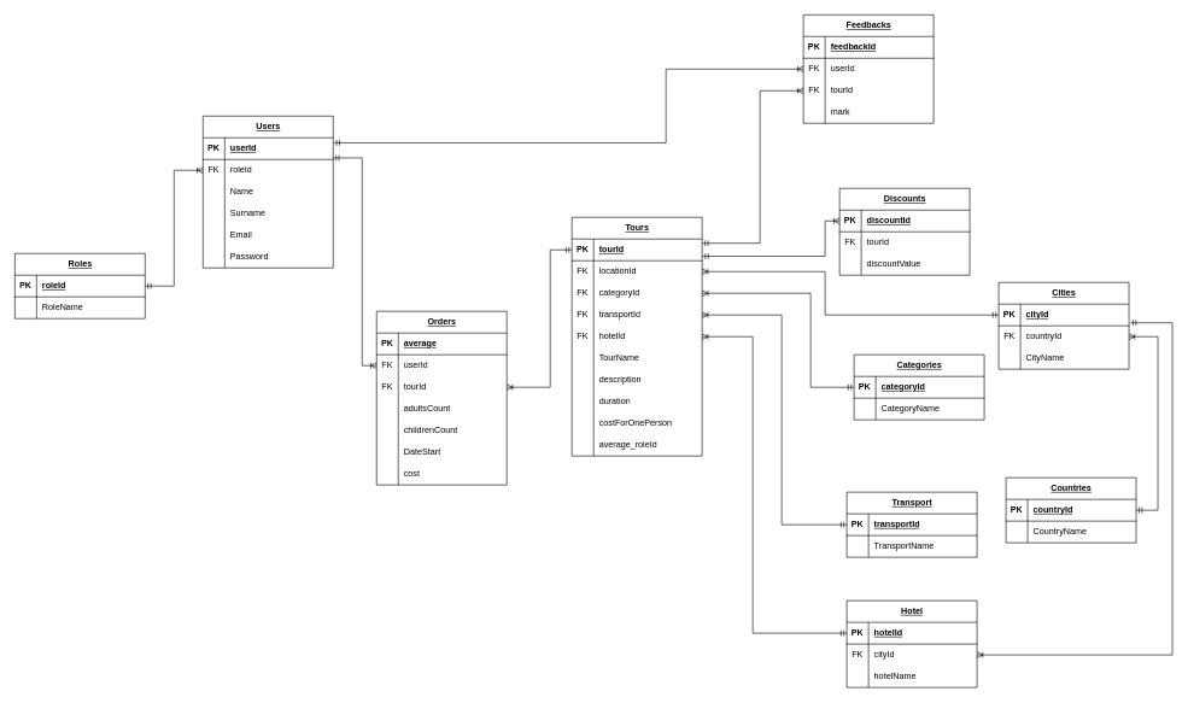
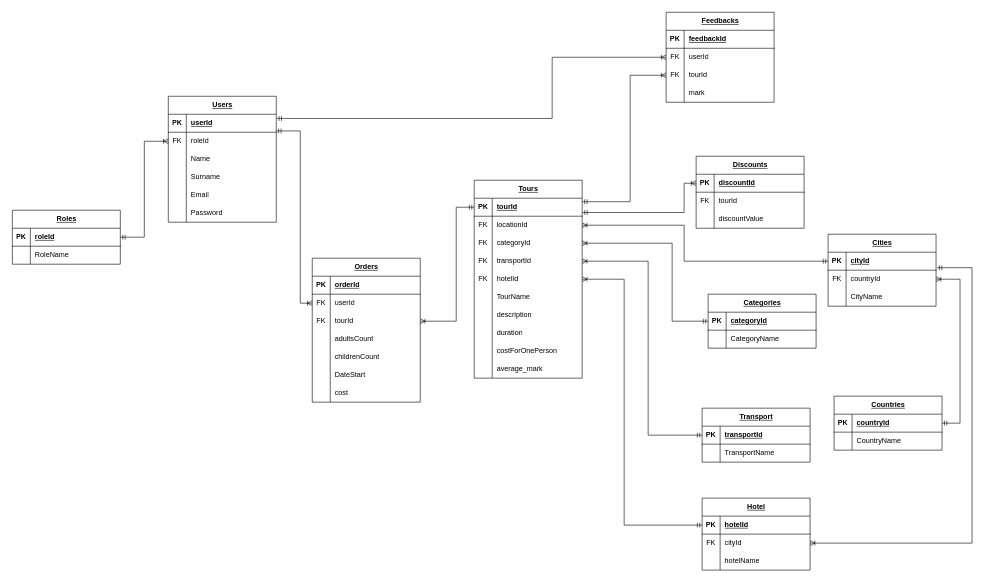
- <mxCell id="99" value="average" style="shape=partialRectangle;connectable=0;fillColor=none;top=0;left=0;bottom=0;right=0;align=left;spacingLeft=6;fontStyle=5;overflow=hidden;whiteSpace=wrap;html=1;" parent="97" vertex="1"><mxGeometry x="30" width="150" height="30" as="geometry"><mxRectangle width="150" height="30" as="alternateBounds" /></mxGeometry></mxCell>
+ <mxCell id="99" value="orderId" style="shape=partialRectangle;connectable=0;fillColor=none;top=0;left=0;bottom=0;right=0;align=left;spacingLeft=6;fontStyle=5;overflow=hidden;whiteSpace=wrap;html=1;" parent="97" vertex="1"><mxGeometry x="30" width="150" height="30" as="geometry"><mxRectangle width="150" height="30" as="alternateBounds" /></mxGeometry></mxCell>
- <mxCell id="95" value="average_roleId" style="shape=partialRectangle;connectable=0;fillColor=none;top=0;left=0;bottom=0;right=0;align=left;spacingLeft=6;overflow=hidden;whiteSpace=wrap;html=1;" parent="93" vertex="1"><mxGeometry x="30" width="150" height="30" as="geometry"><mxRectangle width="150" height="30" as="alternateBounds" /></mxGeometry></mxCell>
+ <mxCell id="95" value="average_mark" style="shape=partialRectangle;connectable=0;fillColor=none;top=0;left=0;bottom=0;right=0;align=left;spacingLeft=6;overflow=hidden;whiteSpace=wrap;html=1;" parent="93" vertex="1"><mxGeometry x="30" width="150" height="30" as="geometry"><mxRectangle width="150" height="30" as="alternateBounds" /></mxGeometry></mxCell>
